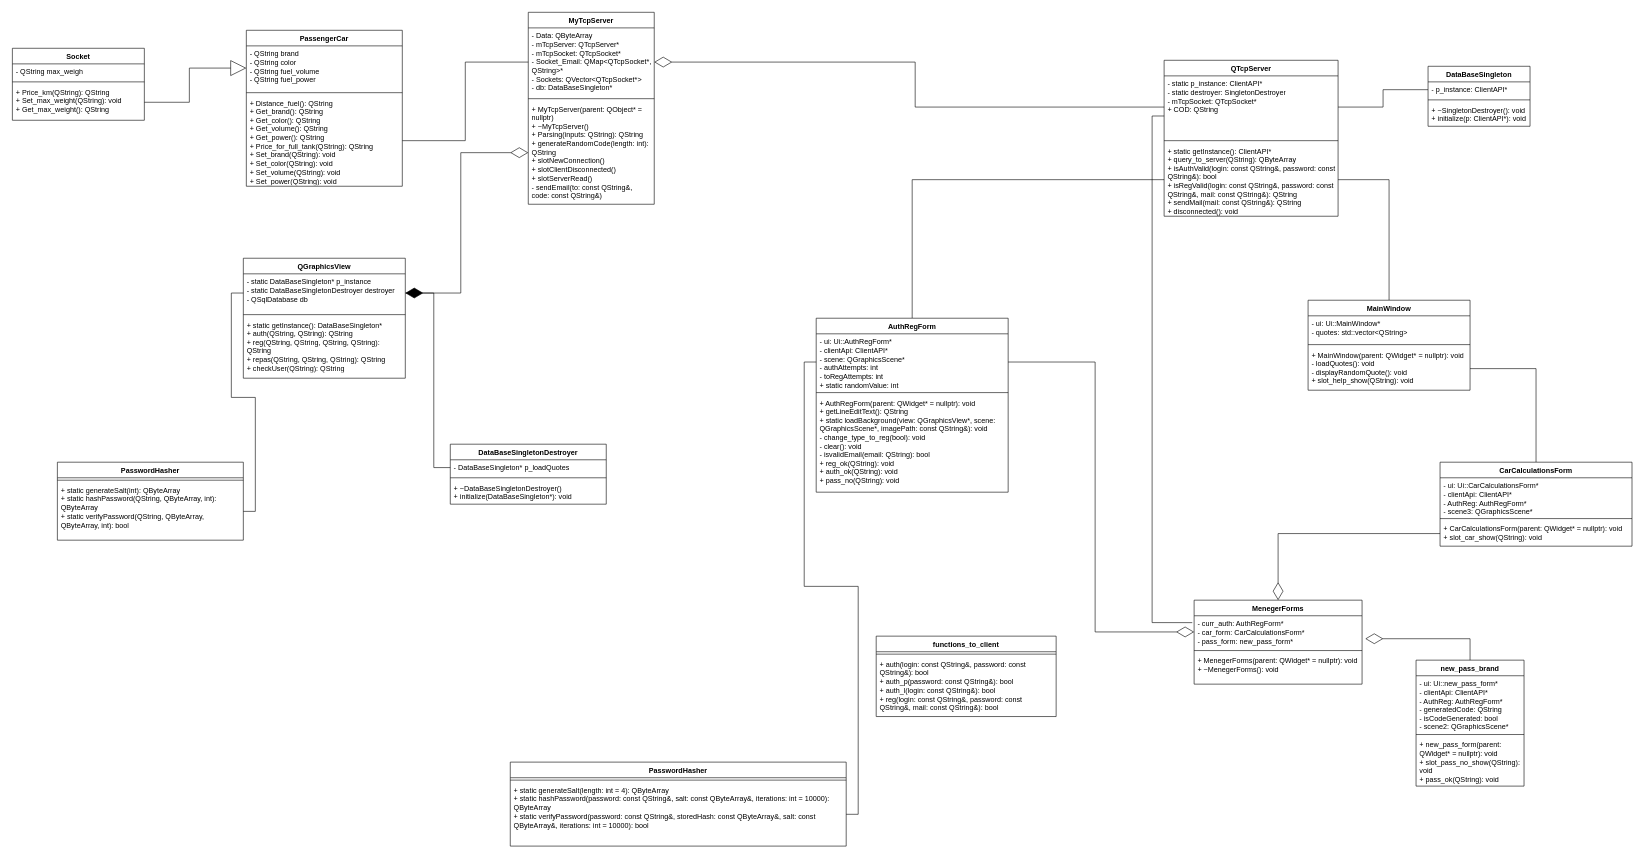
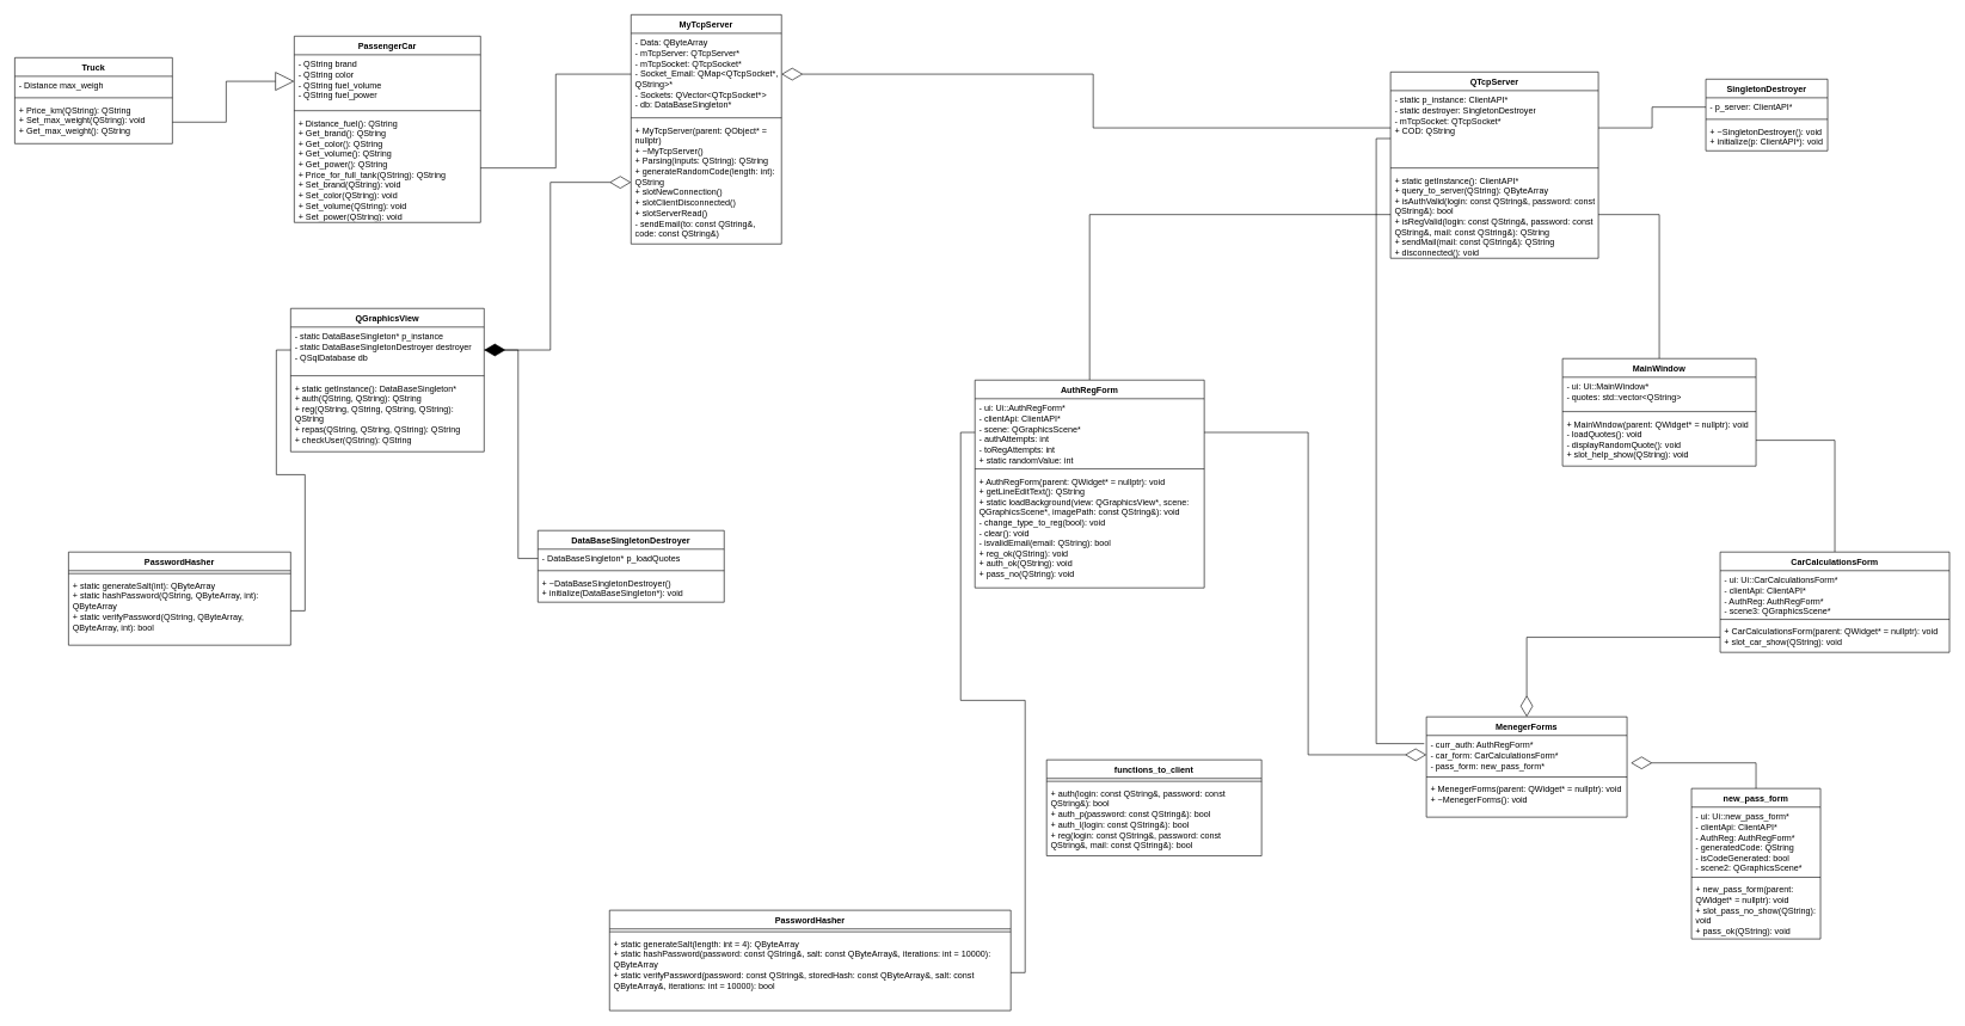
- <mxCell id="65" value="Socket" style="swimlane;fontStyle=1;align=center;verticalAlign=top;childLayout=stackLayout;horizontal=1;startSize=26;horizontalStack=0;resizeParent=1;resizeParentMax=0;resizeLast=0;collapsible=1;marginBottom=0;whiteSpace=wrap;html=1;" vertex="1" parent="1"><mxGeometry x="20" y="80" width="220" height="120" as="geometry" /></mxCell>
+ <mxCell id="65" value="Truck" style="swimlane;fontStyle=1;align=center;verticalAlign=top;childLayout=stackLayout;horizontal=1;startSize=26;horizontalStack=0;resizeParent=1;resizeParentMax=0;resizeLast=0;collapsible=1;marginBottom=0;whiteSpace=wrap;html=1;" vertex="1" parent="1"><mxGeometry x="20" y="80" width="220" height="120" as="geometry" /></mxCell>
- <mxCell id="66" value="- QString max_weigh" style="text;strokeColor=none;fillColor=none;align=left;verticalAlign=top;spacingLeft=4;spacingRight=4;overflow=hidden;rotatable=0;points=[[0,0.5],[1,0.5]];portConstraint=eastwest;whiteSpace=wrap;html=1;" vertex="1" parent="65"><mxGeometry y="26" width="220" height="26" as="geometry" /></mxCell>
+ <mxCell id="66" value="- Distance max_weigh" style="text;strokeColor=none;fillColor=none;align=left;verticalAlign=top;spacingLeft=4;spacingRight=4;overflow=hidden;rotatable=0;points=[[0,0.5],[1,0.5]];portConstraint=eastwest;whiteSpace=wrap;html=1;" vertex="1" parent="65"><mxGeometry y="26" width="220" height="26" as="geometry" /></mxCell>
- <mxCell id="18" value="DataBaseSingleton" style="swimlane;fontStyle=1;align=center;verticalAlign=top;childLayout=stackLayout;horizontal=1;startSize=26;horizontalStack=0;resizeParent=1;resizeParentMax=0;resizeLast=0;collapsible=1;marginBottom=0;whiteSpace=wrap;html=1;" vertex="1" parent="1"><mxGeometry x="2380" y="110" width="170" height="100" as="geometry" /></mxCell>
+ <mxCell id="18" value="SingletonDestroyer" style="swimlane;fontStyle=1;align=center;verticalAlign=top;childLayout=stackLayout;horizontal=1;startSize=26;horizontalStack=0;resizeParent=1;resizeParentMax=0;resizeLast=0;collapsible=1;marginBottom=0;whiteSpace=wrap;html=1;" vertex="1" parent="1"><mxGeometry x="2380" y="110" width="170" height="100" as="geometry" /></mxCell>
- <mxCell id="19" value="- p_instance: ClientAPI*" style="text;strokeColor=none;fillColor=none;align=left;verticalAlign=top;spacingLeft=4;spacingRight=4;overflow=hidden;rotatable=0;points=[[0,0.5],[1,0.5]];portConstraint=eastwest;whiteSpace=wrap;html=1;" vertex="1" parent="18"><mxGeometry y="26" width="170" height="26" as="geometry" /></mxCell>
+ <mxCell id="19" value="- p_server: ClientAPI*" style="text;strokeColor=none;fillColor=none;align=left;verticalAlign=top;spacingLeft=4;spacingRight=4;overflow=hidden;rotatable=0;points=[[0,0.5],[1,0.5]];portConstraint=eastwest;whiteSpace=wrap;html=1;" vertex="1" parent="18"><mxGeometry y="26" width="170" height="26" as="geometry" /></mxCell>
- <mxCell id="22" value="new_pass_brand" style="swimlane;fontStyle=1;align=center;verticalAlign=top;childLayout=stackLayout;horizontal=1;startSize=26;horizontalStack=0;resizeParent=1;resizeParentMax=0;resizeLast=0;collapsible=1;marginBottom=0;whiteSpace=wrap;html=1;" vertex="1" parent="1"><mxGeometry x="2360" y="1100" width="180" height="210" as="geometry" /></mxCell>
+ <mxCell id="22" value="new_pass_form" style="swimlane;fontStyle=1;align=center;verticalAlign=top;childLayout=stackLayout;horizontal=1;startSize=26;horizontalStack=0;resizeParent=1;resizeParentMax=0;resizeLast=0;collapsible=1;marginBottom=0;whiteSpace=wrap;html=1;" vertex="1" parent="1"><mxGeometry x="2360" y="1100" width="180" height="210" as="geometry" /></mxCell>
